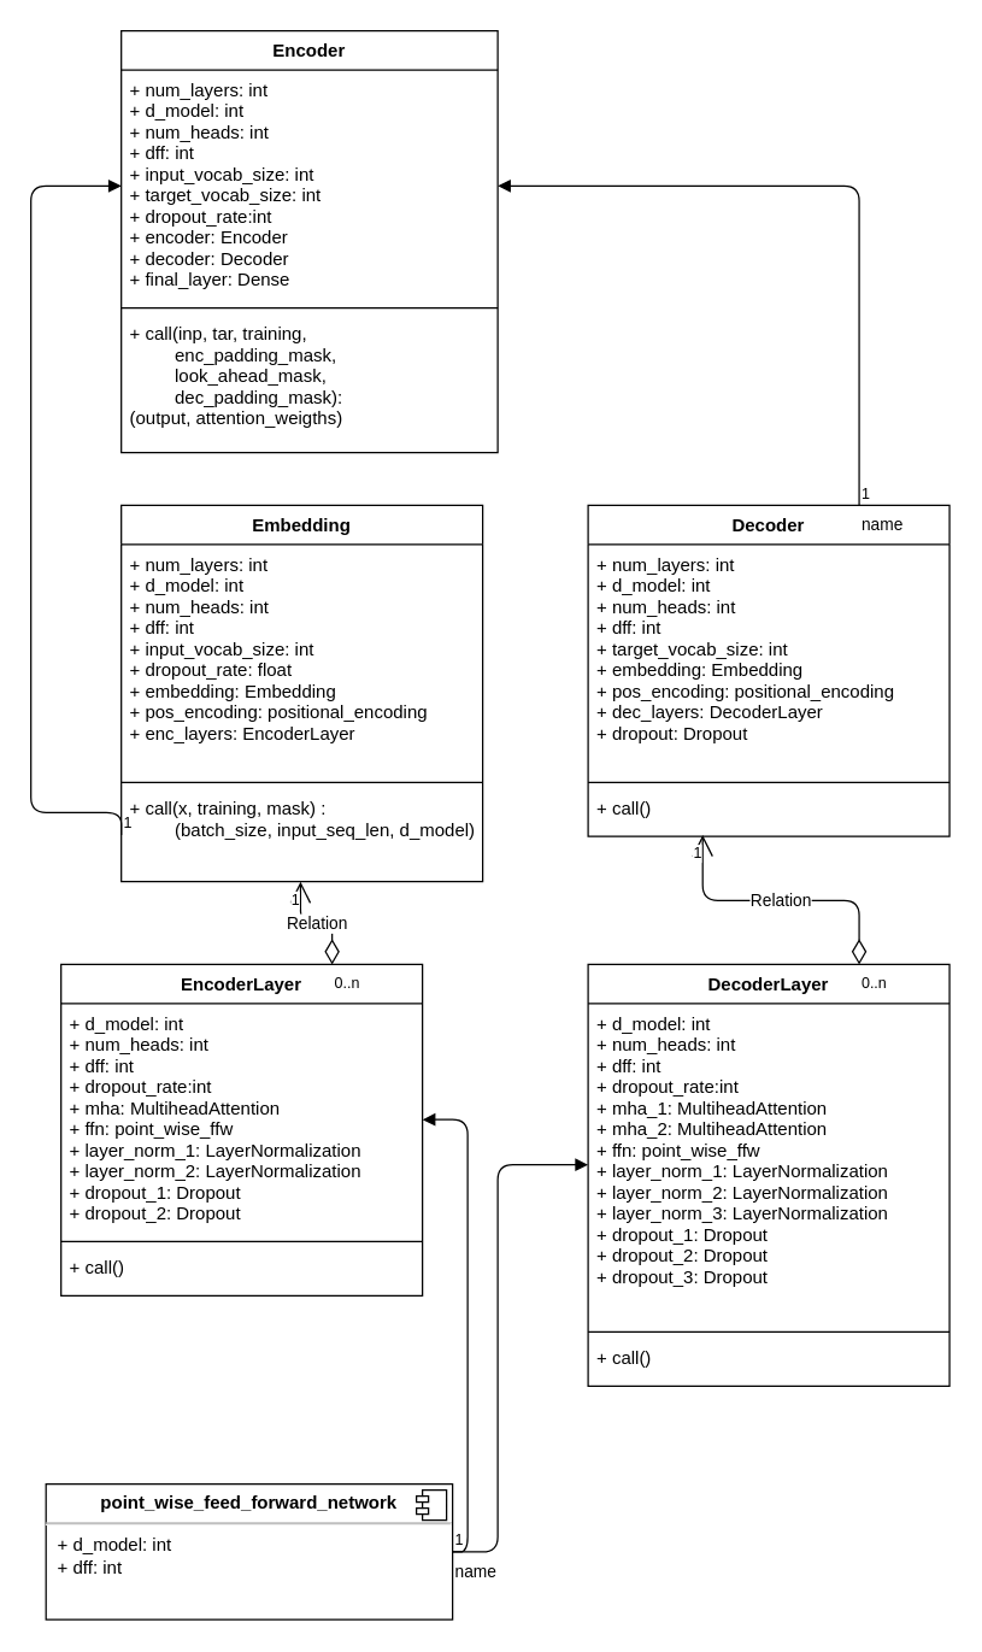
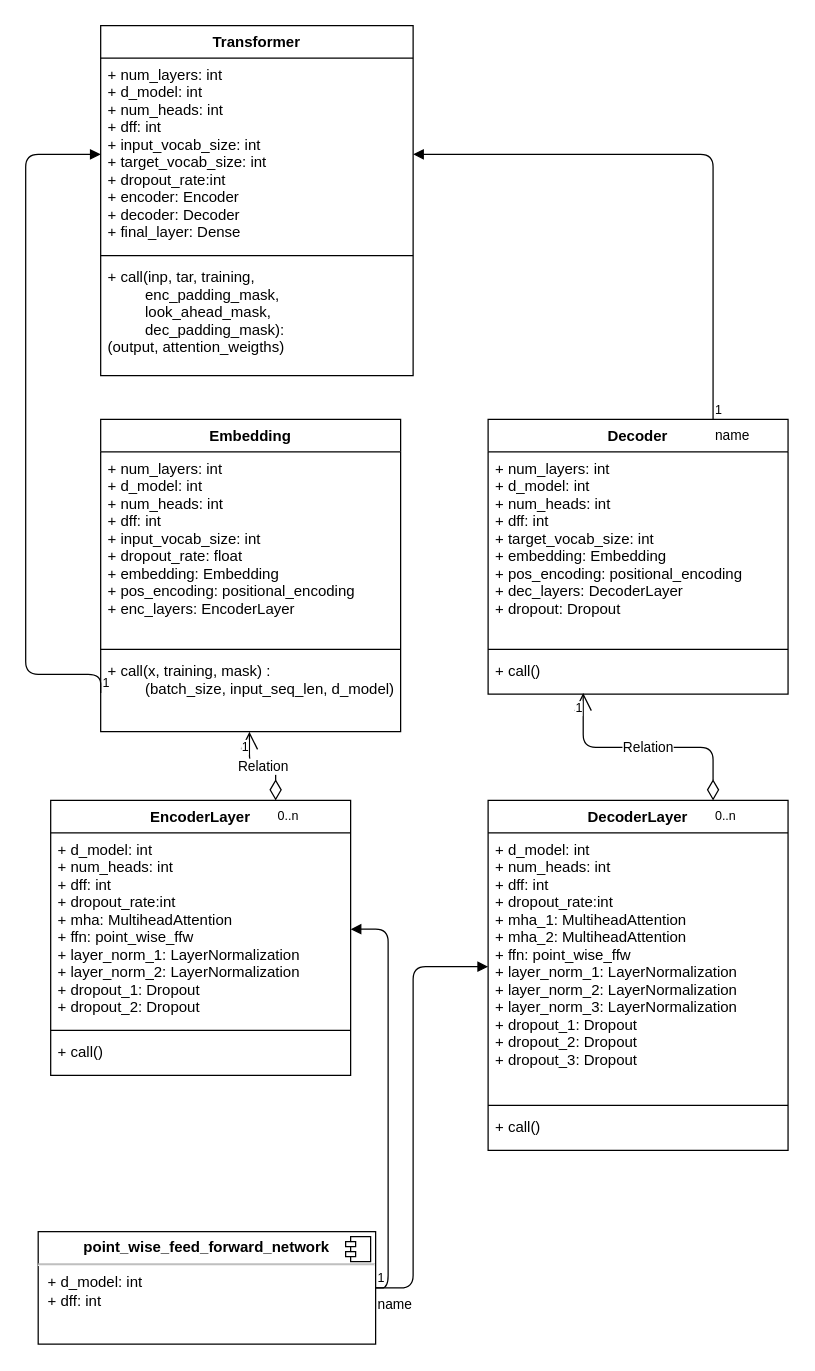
- <mxCell id="2" value="Encoder&#10;" style="swimlane;fontStyle=1;align=center;verticalAlign=top;childLayout=stackLayout;horizontal=1;startSize=26;horizontalStack=0;resizeParent=1;resizeParentMax=0;resizeLast=0;collapsible=1;marginBottom=0;" vertex="1" parent="1"><mxGeometry x="80" width="250" height="280" as="geometry" y="20" /></mxCell>
+ <mxCell id="2" value="Transformer&#10;" style="swimlane;fontStyle=1;align=center;verticalAlign=top;childLayout=stackLayout;horizontal=1;startSize=26;horizontalStack=0;resizeParent=1;resizeParentMax=0;resizeLast=0;collapsible=1;marginBottom=0;" vertex="1" parent="1"><mxGeometry x="80" width="250" height="280" as="geometry" y="20" /></mxCell>
